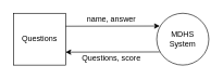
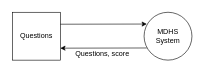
- <mxCell id="5" value="name, answer" style="text;html=1;align=center;verticalAlign=middle;resizable=0;points=[];autosize=1;" parent="1" vertex="1"><mxGeometry x="125" y="20" width="90" height="20" as="geometry" /></mxCell>
